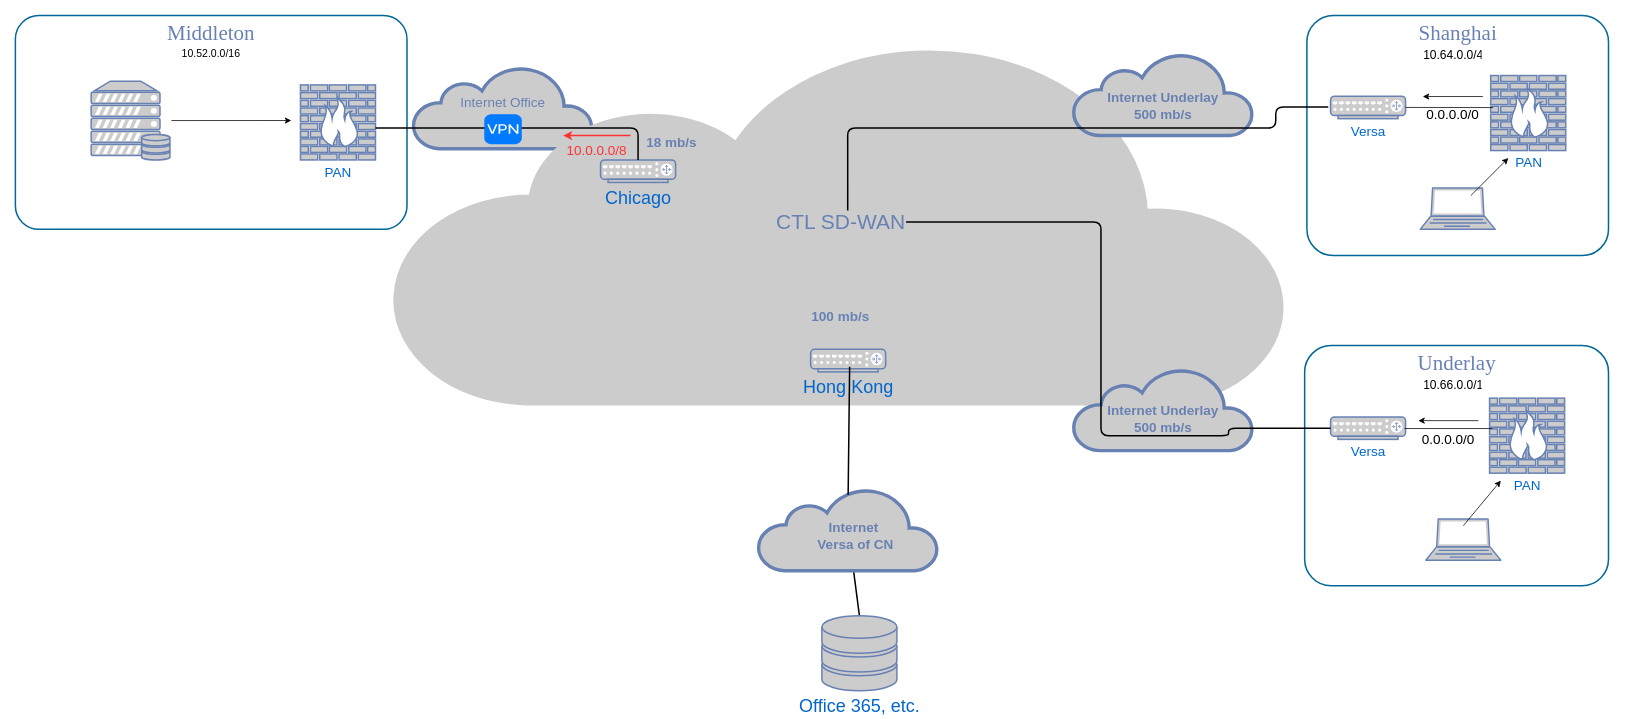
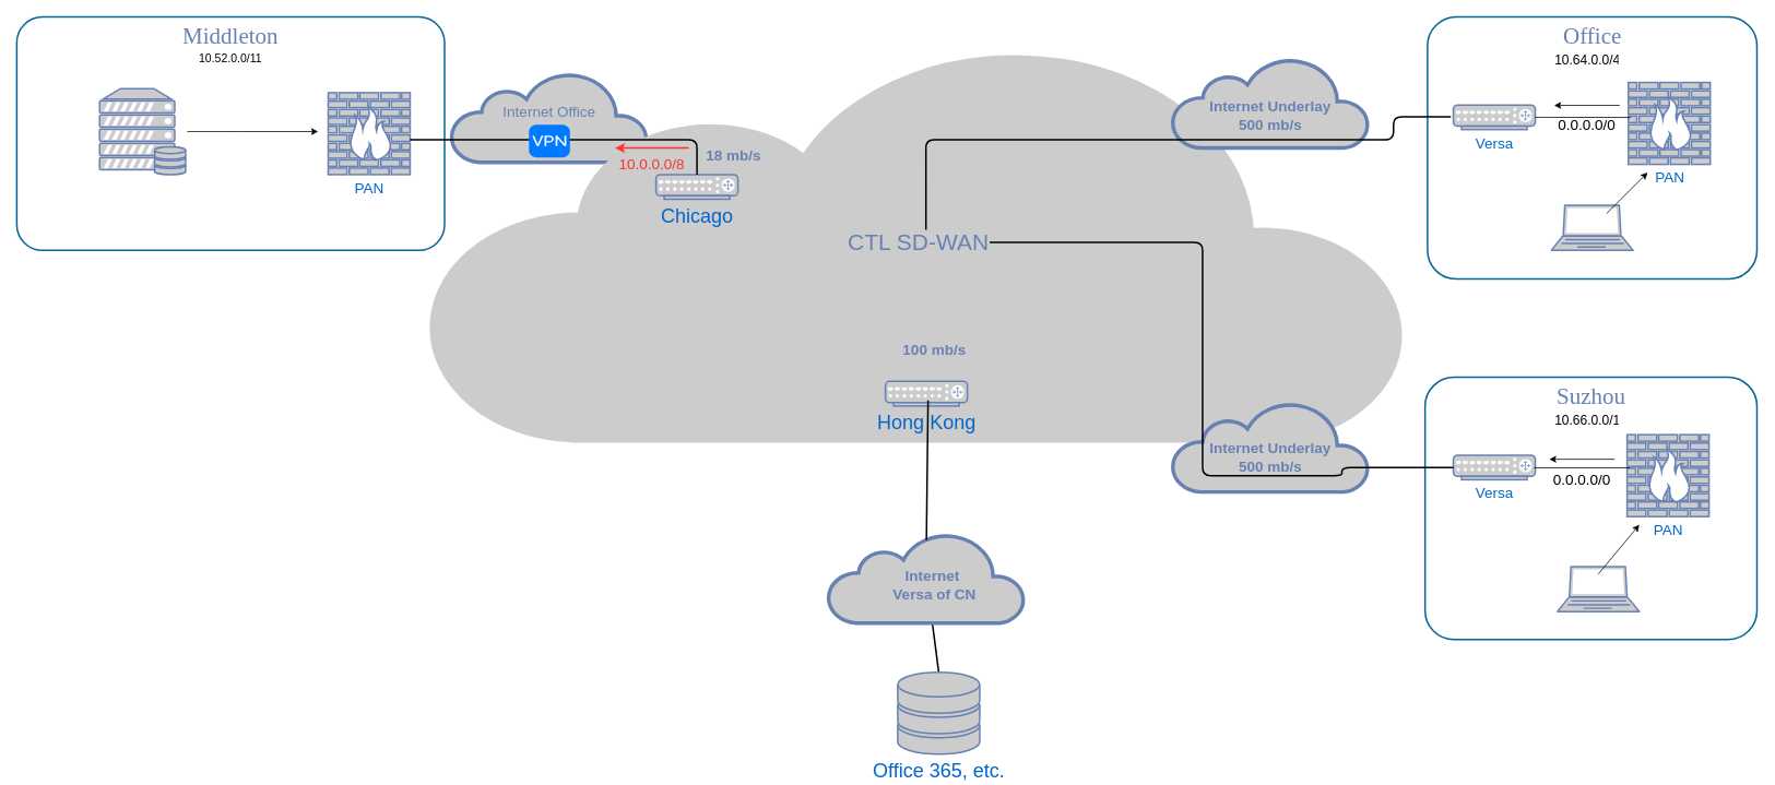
- <mxCell id="4" value="Shanghai" style="rounded=1;whiteSpace=wrap;html=1;shadow=0;comic=0;strokeColor=#036897;strokeWidth=2;fillColor=none;fontFamily=Verdana;fontSize=28;fontColor=#6881B3;align=center;arcSize=11;verticalAlign=top;" parent="1" vertex="1"><mxGeometry x="1741.5" y="20" width="402" height="320" as="geometry" /></mxCell>
+ <mxCell id="4" value="Office" style="rounded=1;whiteSpace=wrap;html=1;shadow=0;comic=0;strokeColor=#036897;strokeWidth=2;fillColor=none;fontFamily=Verdana;fontSize=28;fontColor=#6881B3;align=center;arcSize=11;verticalAlign=top;" parent="1" vertex="1"><mxGeometry x="1741.5" y="20" width="402" height="320" as="geometry" /></mxCell>
- <mxCell id="45" value="&lt;font style=&quot;font-size: 14px;&quot;&gt;10.52.0.0/16&lt;/font&gt;" style="text;html=1;strokeColor=none;fillColor=none;align=center;verticalAlign=middle;whiteSpace=wrap;overflow=hidden;" vertex="1" parent="1"><mxGeometry x="241" y="60" width="80" height="20" as="geometry" /></mxCell>
+ <mxCell id="45" value="&lt;font style=&quot;font-size: 14px;&quot;&gt;10.52.0.0/11&lt;/font&gt;" style="text;html=1;strokeColor=none;fillColor=none;align=center;verticalAlign=middle;whiteSpace=wrap;overflow=hidden;" vertex="1" parent="1"><mxGeometry x="241" y="60" width="80" height="20" as="geometry" /></mxCell>
- <mxCell id="28" value="&lt;font style=&quot;font-size: 18px;&quot;&gt;&lt;span style=&quot;forced-color-adjust: none; color: light-dark(rgb(104, 129, 179), rgb(107, 129, 172)); font-family: Helvetica; font-style: normal; font-variant-ligatures: normal; font-variant-caps: normal; letter-spacing: normal; orphans: 2; text-indent: 0px; text-transform: none; widows: 2; word-spacing: 0px; -webkit-text-stroke-width: 0px; white-space: nowrap; text-decoration-thickness: initial; text-decoration-style: initial; text-decoration-color: initial;&quot;&gt;&lt;b&gt;100 mb/s&lt;/b&gt;&lt;/span&gt;&lt;/font&gt;" style="text;whiteSpace=wrap;html=1;align=center;" vertex="1" parent="1"><mxGeometry x="1040" y="405" width="160" height="40" as="geometry" /></mxCell>
+ <mxCell id="28" value="&lt;font style=&quot;font-size: 18px;&quot;&gt;&lt;span style=&quot;forced-color-adjust: none; color: light-dark(rgb(104, 129, 179), rgb(107, 129, 172)); font-family: Helvetica; font-style: normal; font-variant-ligatures: normal; font-variant-caps: normal; letter-spacing: normal; orphans: 2; text-indent: 0px; text-transform: none; widows: 2; word-spacing: 0px; -webkit-text-stroke-width: 0px; white-space: nowrap; text-decoration-thickness: initial; text-decoration-style: initial; text-decoration-color: initial;&quot;&gt;&lt;b&gt;100 mb/s&lt;/b&gt;&lt;/span&gt;&lt;/font&gt;" style="text;whiteSpace=wrap;html=1;align=center;" vertex="1" parent="1"><mxGeometry x="1060" y="410" width="160" height="40" as="geometry" /></mxCell>
- <mxCell id="3" value="Underlay" style="rounded=1;whiteSpace=wrap;html=1;shadow=0;comic=0;strokeColor=#036897;strokeWidth=2;fillColor=none;fontFamily=Verdana;fontSize=28;fontColor=#6881B3;align=center;arcSize=11;verticalAlign=top;" parent="1" vertex="1"><mxGeometry x="1738.5" y="460" width="405" height="320" as="geometry" /></mxCell>
+ <mxCell id="3" value="Suzhou" style="rounded=1;whiteSpace=wrap;html=1;shadow=0;comic=0;strokeColor=#036897;strokeWidth=2;fillColor=none;fontFamily=Verdana;fontSize=28;fontColor=#6881B3;align=center;arcSize=11;verticalAlign=top;" parent="1" vertex="1"><mxGeometry x="1738.5" y="460" width="405" height="320" as="geometry" /></mxCell>
